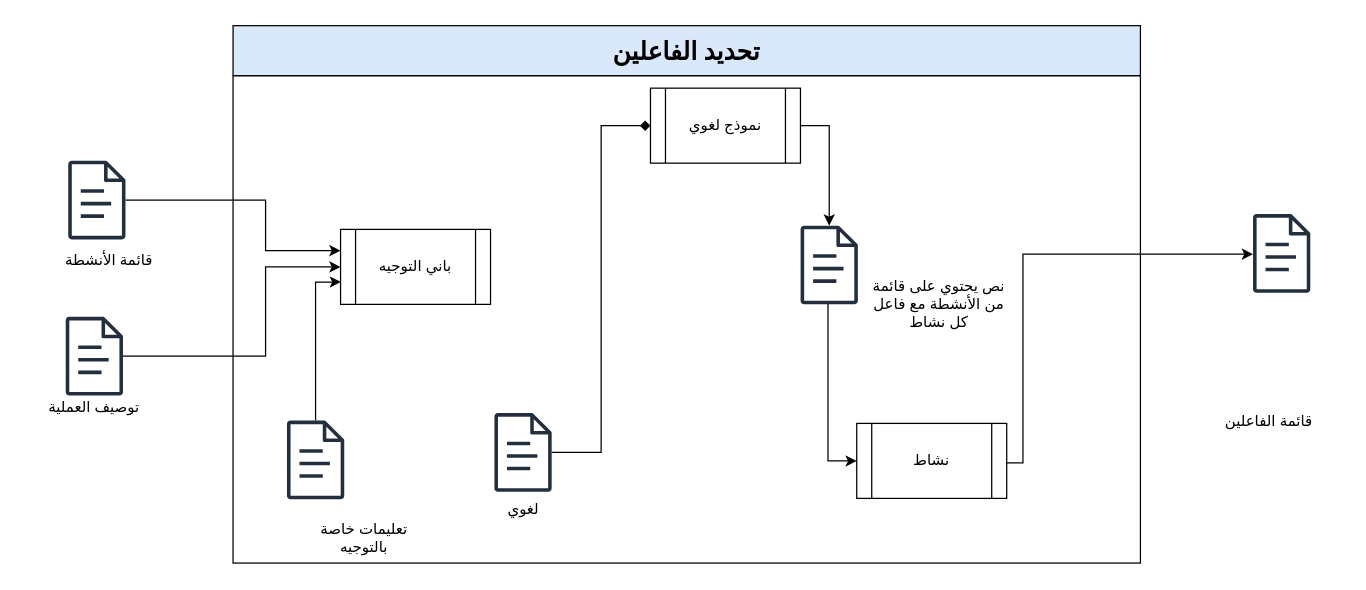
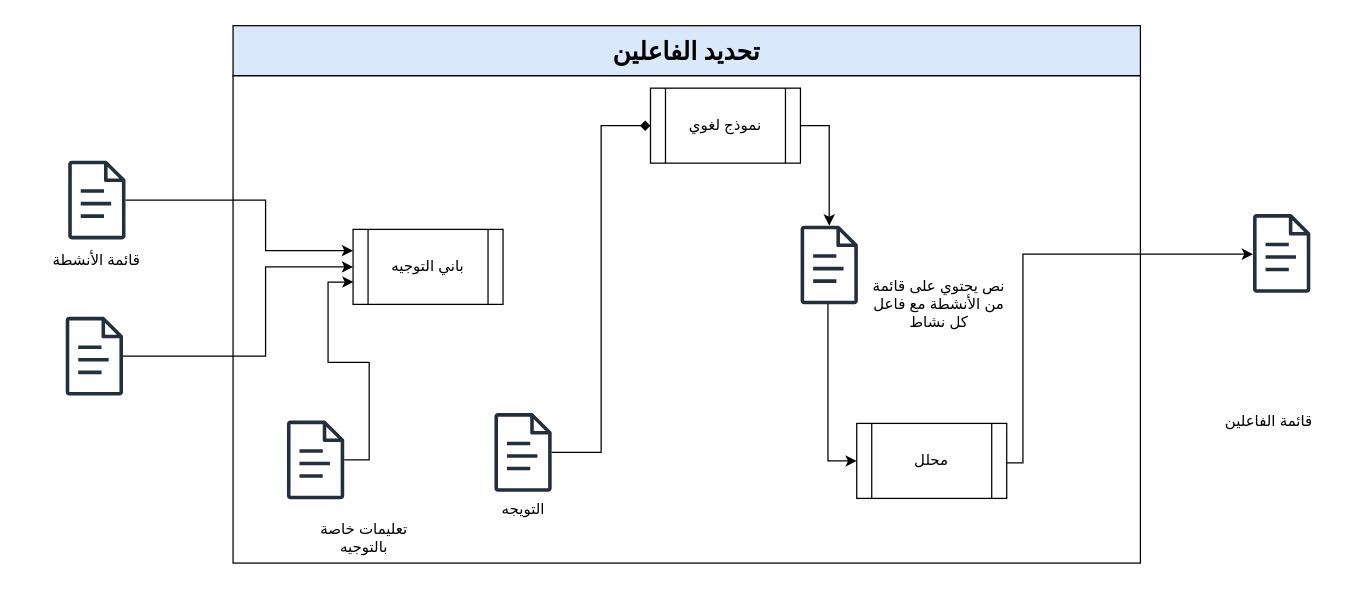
- <mxCell id="6" value="قائمة الأنشطة" style="text;html=1;align=center;verticalAlign=middle;whiteSpace=wrap;rounded=0;" vertex="1" parent="1"><mxGeometry x="32" y="198" width="110" height="20" as="geometry" /></mxCell>
+ <mxCell id="6" value="قائمة الأنشطة" style="text;html=1;align=center;verticalAlign=middle;whiteSpace=wrap;rounded=0;" vertex="1" parent="1"><mxGeometry x="22" y="198" width="110" height="20" as="geometry" /></mxCell>
- <mxCell id="12" value="باني التوجيه" style="shape=process;whiteSpace=wrap;html=1;backgroundOutline=1;" vertex="1" parent="1"><mxGeometry x="272" y="183" width="120" height="60" as="geometry" /></mxCell>
+ <mxCell id="12" value="باني التوجيه" style="shape=process;whiteSpace=wrap;html=1;backgroundOutline=1;" vertex="1" parent="1"><mxGeometry x="282" y="183" width="120" height="60" as="geometry" /></mxCell>
- <mxCell id="9" value="توصيف العملية" style="text;html=1;align=center;verticalAlign=middle;whiteSpace=wrap;rounded=0;" vertex="1" parent="1"><mxGeometry x="20" y="316" width="110" height="20" as="geometry" /></mxCell>
- <mxCell id="22" value="نشاط" style="shape=process;whiteSpace=wrap;html=1;backgroundOutline=1;" vertex="1" parent="1"><mxGeometry x="685.02" y="338.25" width="120" height="60" as="geometry" /></mxCell>
+ <mxCell id="22" value="محلل" style="shape=process;whiteSpace=wrap;html=1;backgroundOutline=1;" vertex="1" parent="1"><mxGeometry x="685.02" y="338.25" width="120" height="60" as="geometry" /></mxCell>
- <mxCell id="14" value="&lt;span style=&quot;color: rgb(0, 0, 0); text-wrap: wrap;&quot;&gt;لغوي&lt;/span&gt;" style="sketch=0;outlineConnect=0;fontColor=#232F3E;gradientColor=none;fillColor=#232F3D;strokeColor=none;dashed=0;verticalLabelPosition=bottom;verticalAlign=top;align=center;html=1;fontSize=12;fontStyle=0;aspect=fixed;pointerEvents=1;shape=mxgraph.aws4.document;" vertex="1" parent="1"><mxGeometry x="395" y="330" width="46.04" height="63" as="geometry" /></mxCell>
+ <mxCell id="14" value="&lt;span style=&quot;color: rgb(0, 0, 0); text-wrap: wrap;&quot;&gt;التويجه&lt;/span&gt;" style="sketch=0;outlineConnect=0;fontColor=#232F3E;gradientColor=none;fillColor=#232F3D;strokeColor=none;dashed=0;verticalLabelPosition=bottom;verticalAlign=top;align=center;html=1;fontSize=12;fontStyle=0;aspect=fixed;pointerEvents=1;shape=mxgraph.aws4.document;" vertex="1" parent="1"><mxGeometry x="395" y="330" width="46.04" height="63" as="geometry" /></mxCell>
